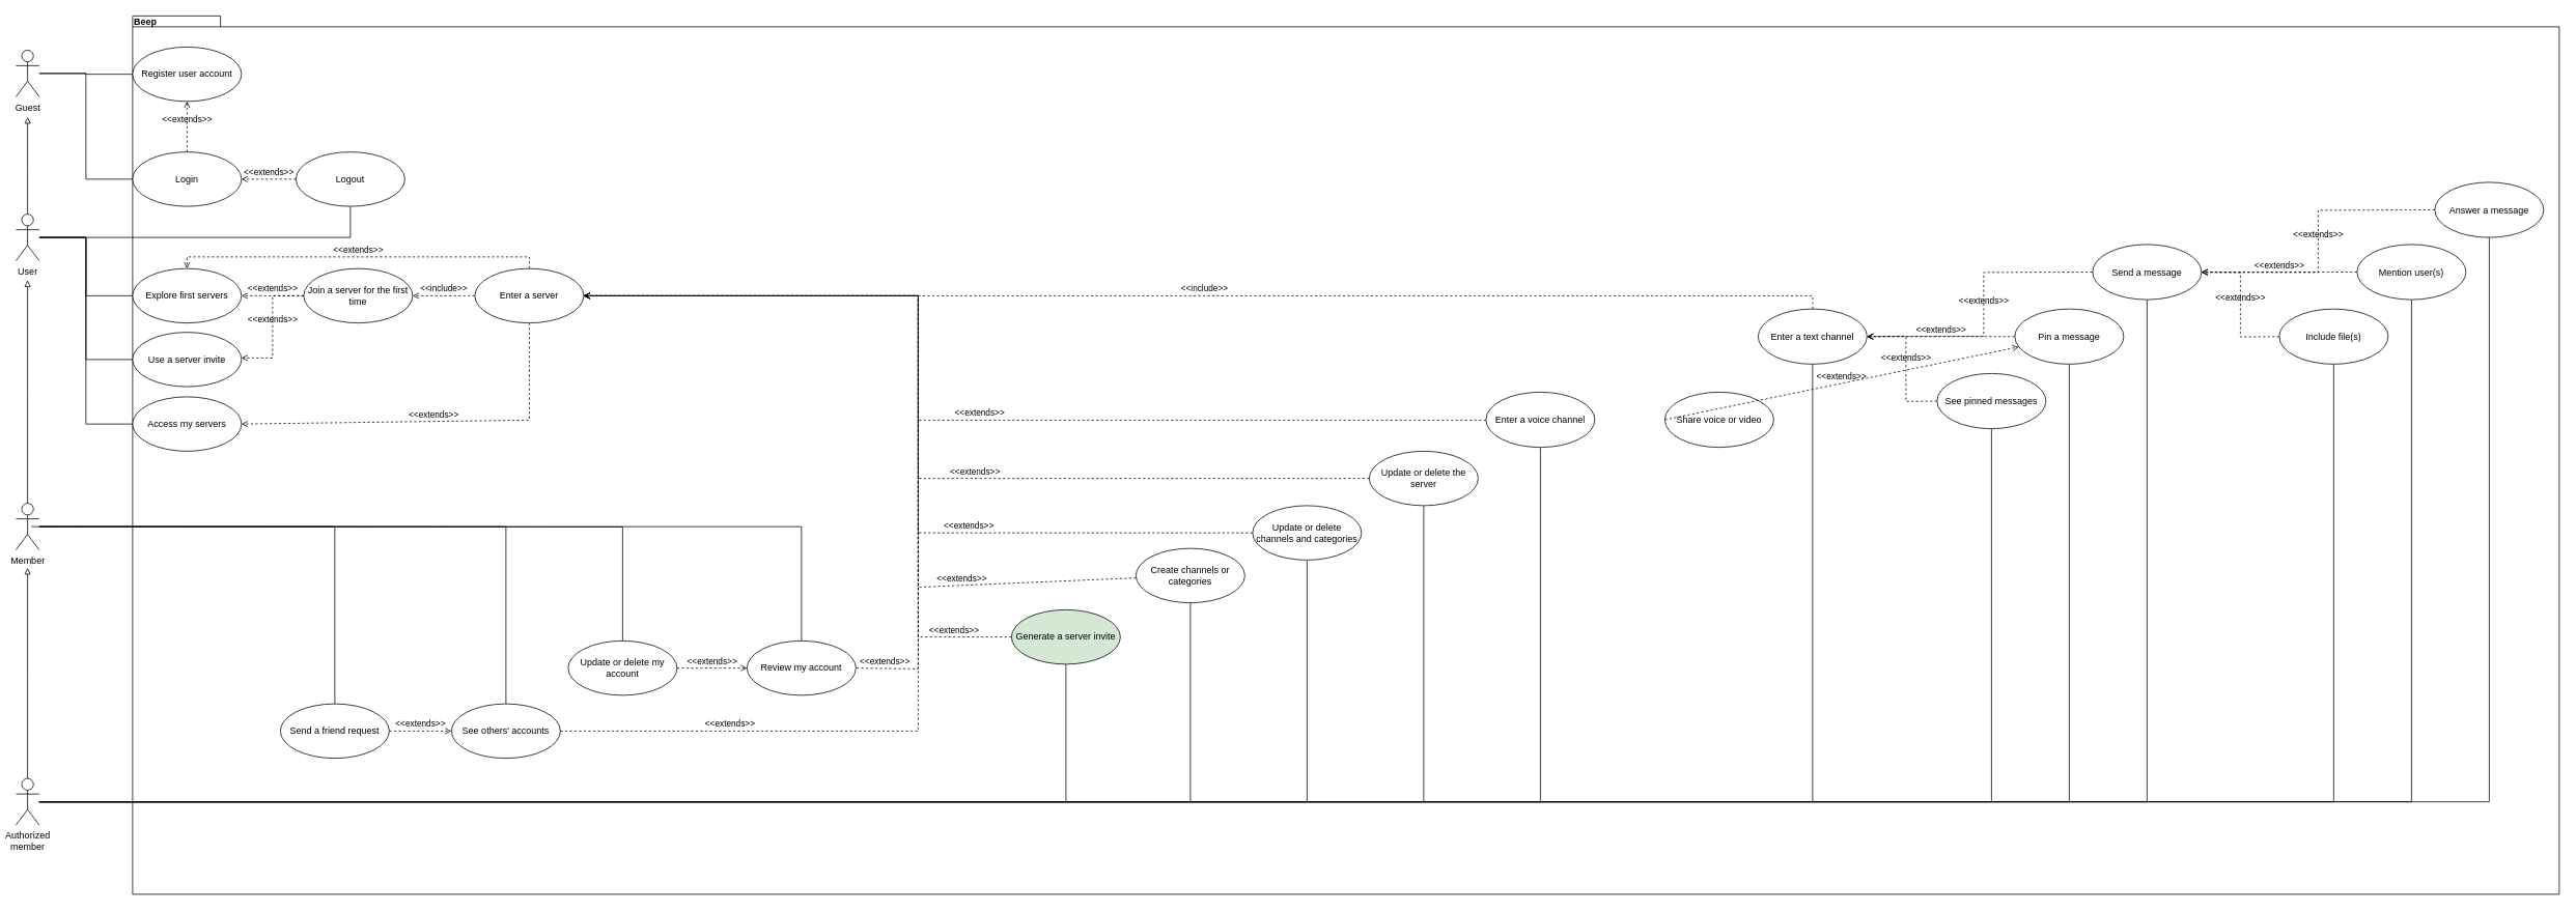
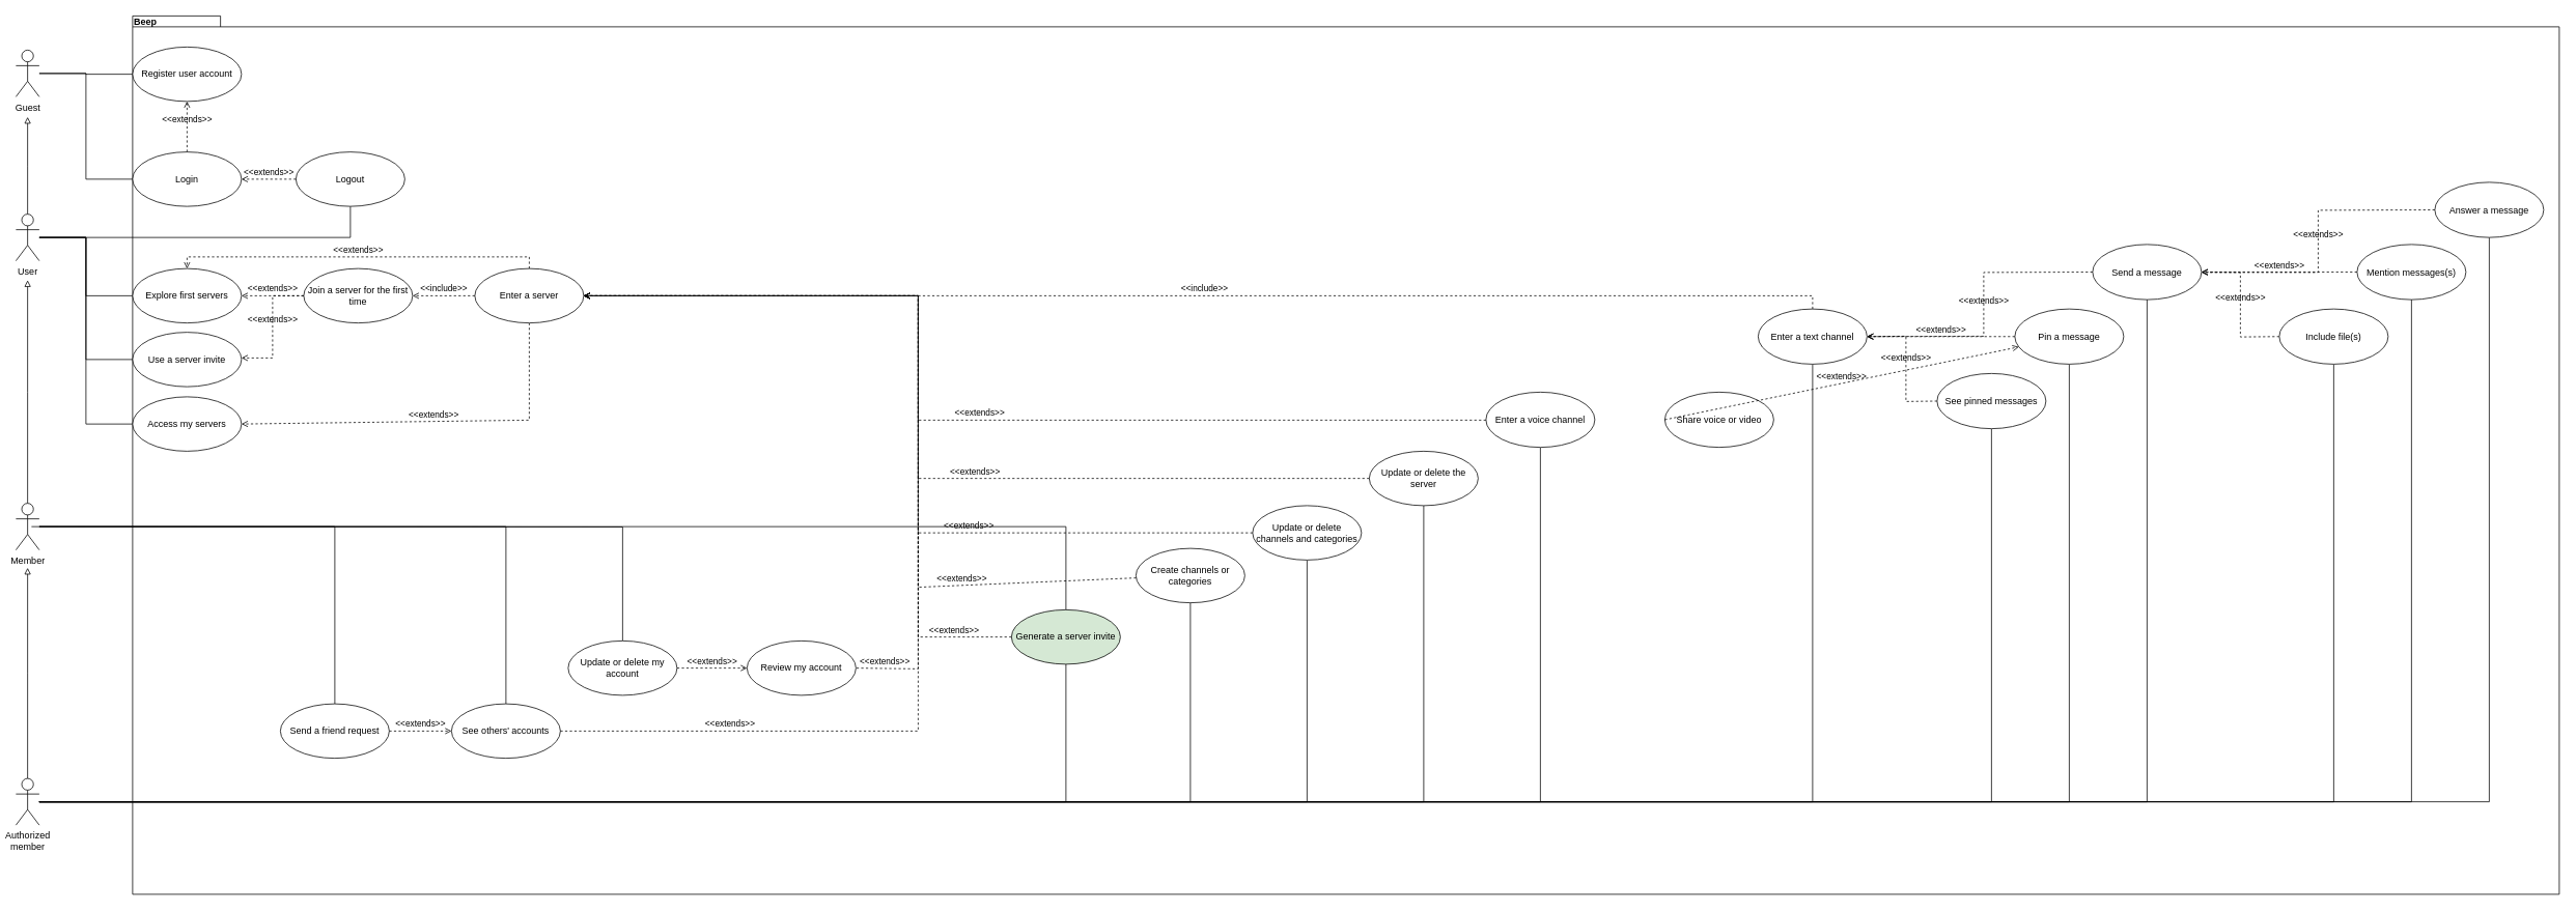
- <mxCell id="16" value="Mention user(s)" style="ellipse;whiteSpace=wrap;html=1;" parent="1" vertex="1"><mxGeometry x="3030" y="314" width="140" height="71" as="geometry" /></mxCell>
+ <mxCell id="16" value="Mention messages(s)" style="ellipse;whiteSpace=wrap;html=1;" parent="1" vertex="1"><mxGeometry x="3030" y="314" width="140" height="71" as="geometry" /></mxCell>
- <mxCell id="19" style="edgeStyle=orthogonalEdgeStyle;rounded=0;orthogonalLoop=1;jettySize=auto;html=1;endArrow=none;startFill=0;" parent="1" source="24" target="42" edge="1"><mxGeometry relative="1" as="geometry" /></mxCell>
+ <mxCell id="19" style="edgeStyle=orthogonalEdgeStyle;rounded=0;orthogonalLoop=1;jettySize=auto;html=1;endArrow=none;startFill=0;" parent="1" source="24" target="54" edge="1"><mxGeometry relative="1" as="geometry" /></mxCell>
